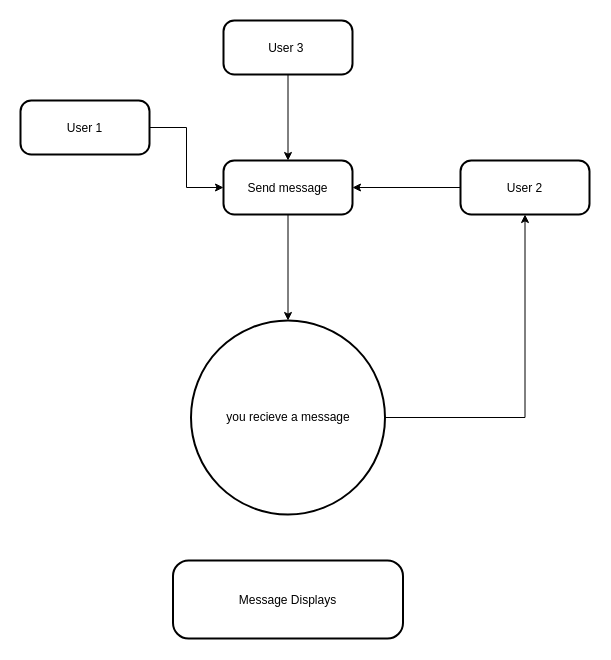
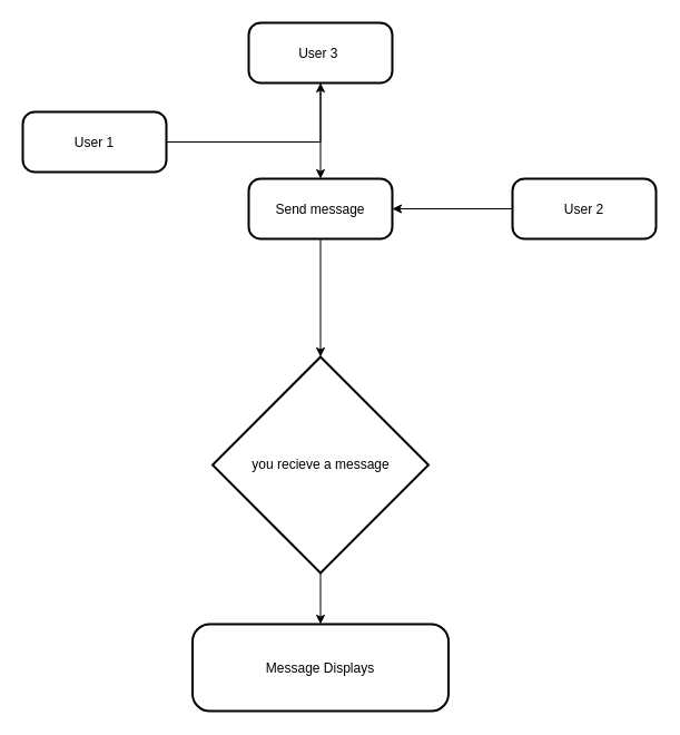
- <mxCell id="7" style="edgeStyle=orthogonalEdgeStyle;rounded=0;orthogonalLoop=1;jettySize=auto;html=1;entryX=0;entryY=0.5;entryDx=0;entryDy=0;" edge="1" parent="1" source="8" target="6"><mxGeometry relative="1" as="geometry" /></mxCell>
+ <mxCell id="7" style="edgeStyle=orthogonalEdgeStyle;rounded=0;orthogonalLoop=1;jettySize=auto;html=1;" edge="1" parent="1" source="8" target="12"><mxGeometry relative="1" as="geometry" /></mxCell>
- <mxCell id="3" style="edgeStyle=orthogonalEdgeStyle;rounded=0;orthogonalLoop=1;jettySize=auto;html=1;" edge="1" parent="1" source="4" target="10"><mxGeometry relative="1" as="geometry" /></mxCell>
+ <mxCell id="3" style="edgeStyle=orthogonalEdgeStyle;rounded=0;orthogonalLoop=1;jettySize=auto;html=1;entryX=0.5;entryY=0;entryDx=0;entryDy=0;" edge="1" parent="1" source="4" target="2"><mxGeometry relative="1" as="geometry" /></mxCell>
- <mxCell id="4" value="you recieve a message" style="ellipse;strokeWidth=2;whiteSpace=wrap;" parent="1" vertex="1"><mxGeometry x="190.5" y="320" width="194" height="194" as="geometry" /></mxCell>
+ <mxCell id="4" value="you recieve a message" style="rhombus;strokeWidth=2;whiteSpace=wrap;" parent="1" vertex="1"><mxGeometry x="190.5" y="320" width="194" height="194" as="geometry" /></mxCell>
